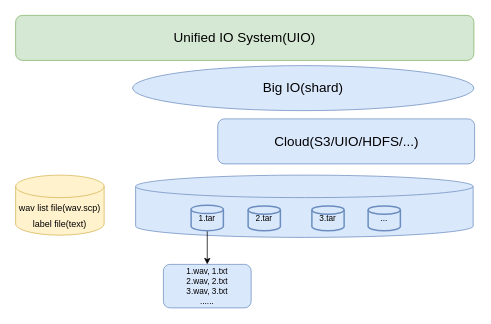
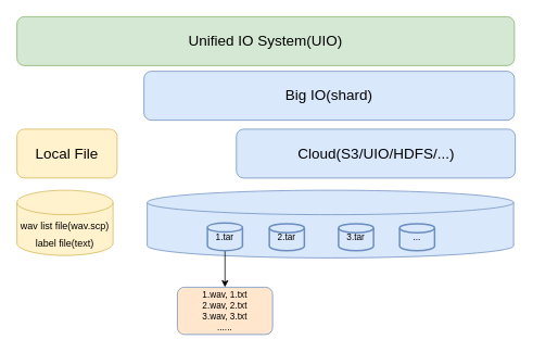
- <mxCell id="3" value="Big IO(shard)" style="ellipse;whiteSpace=wrap;html=1;fontSize=18;fillColor=#dae8fc;strokeColor=#6c8ebf;" vertex="1" parent="1"><mxGeometry x="176" y="87" width="455" height="60" as="geometry" /></mxCell>
+ <mxCell id="3" value="Big IO(shard)" style="rounded=1;whiteSpace=wrap;html=1;fontSize=18;fillColor=#dae8fc;strokeColor=#6c8ebf;" vertex="1" parent="1"><mxGeometry x="176" y="87" width="455" height="60" as="geometry" /></mxCell>
+ <mxCell id="4" value="Local File" style="rounded=1;whiteSpace=wrap;html=1;fontSize=18;fillColor=#fff2cc;strokeColor=#d6b656;" vertex="1" parent="1"><mxGeometry x="20" y="158" width="123" height="60" as="geometry" /></mxCell>
- <mxCell id="13" value="1.wav, 1.txt&lt;br&gt;2.wav, 2.txt&lt;br&gt;3.wav, 3.txt&lt;br&gt;......" style="rounded=1;whiteSpace=wrap;html=1;fontSize=11;fillColor=#dae8fc;strokeColor=#6c8ebf;" vertex="1" parent="1"><mxGeometry x="217" y="352" width="117" height="58" as="geometry" /></mxCell>
+ <mxCell id="13" value="1.wav, 1.txt&lt;br&gt;2.wav, 2.txt&lt;br&gt;3.wav, 3.txt&lt;br&gt;......" style="rounded=1;whiteSpace=wrap;html=1;fontSize=11;fillColor=#ffe6cc;strokeColor=#6c8ebf;" vertex="1" parent="1"><mxGeometry x="217" y="352" width="117" height="58" as="geometry" /></mxCell>
